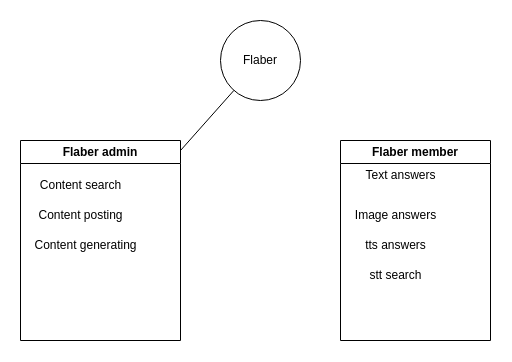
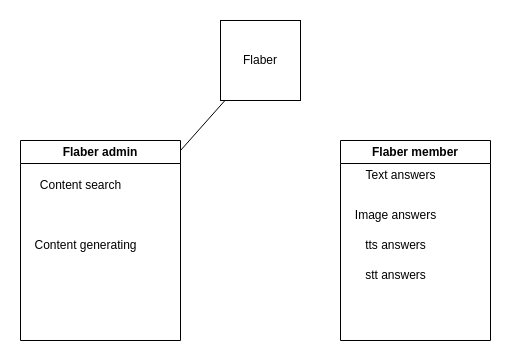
- <mxCell id="11" value="Flaber" style="ellipse;whiteSpace=wrap;html=1;aspect=fixed;" parent="1" vertex="1"><mxGeometry x="220" y="20" width="80" height="80" as="geometry" /></mxCell>
+ <mxCell id="11" value="Flaber" style="whiteSpace=wrap;html=1;aspect=fixed;rounded=0;" parent="1" vertex="1"><mxGeometry x="220" y="20" width="80" height="80" as="geometry" /></mxCell>
- <mxCell id="4" value="Content posting" style="text;html=1;align=center;verticalAlign=middle;resizable=0;points=[];autosize=1;strokeColor=none;fillColor=none;" parent="2" vertex="1"><mxGeometry x="5" y="60" width="110" height="30" as="geometry" /></mxCell>
- <mxCell id="10" value="&lt;div&gt;stt search&lt;/div&gt;" style="text;html=1;align=center;verticalAlign=middle;resizable=0;points=[];autosize=1;strokeColor=none;fillColor=none;" parent="6" vertex="1"><mxGeometry x="15" y="120" width="80" height="30" as="geometry" /></mxCell>
+ <mxCell id="10" value="&lt;div&gt;stt answers&lt;/div&gt;" style="text;html=1;align=center;verticalAlign=middle;resizable=0;points=[];autosize=1;strokeColor=none;fillColor=none;" parent="6" vertex="1"><mxGeometry x="15" y="120" width="80" height="30" as="geometry" /></mxCell>
